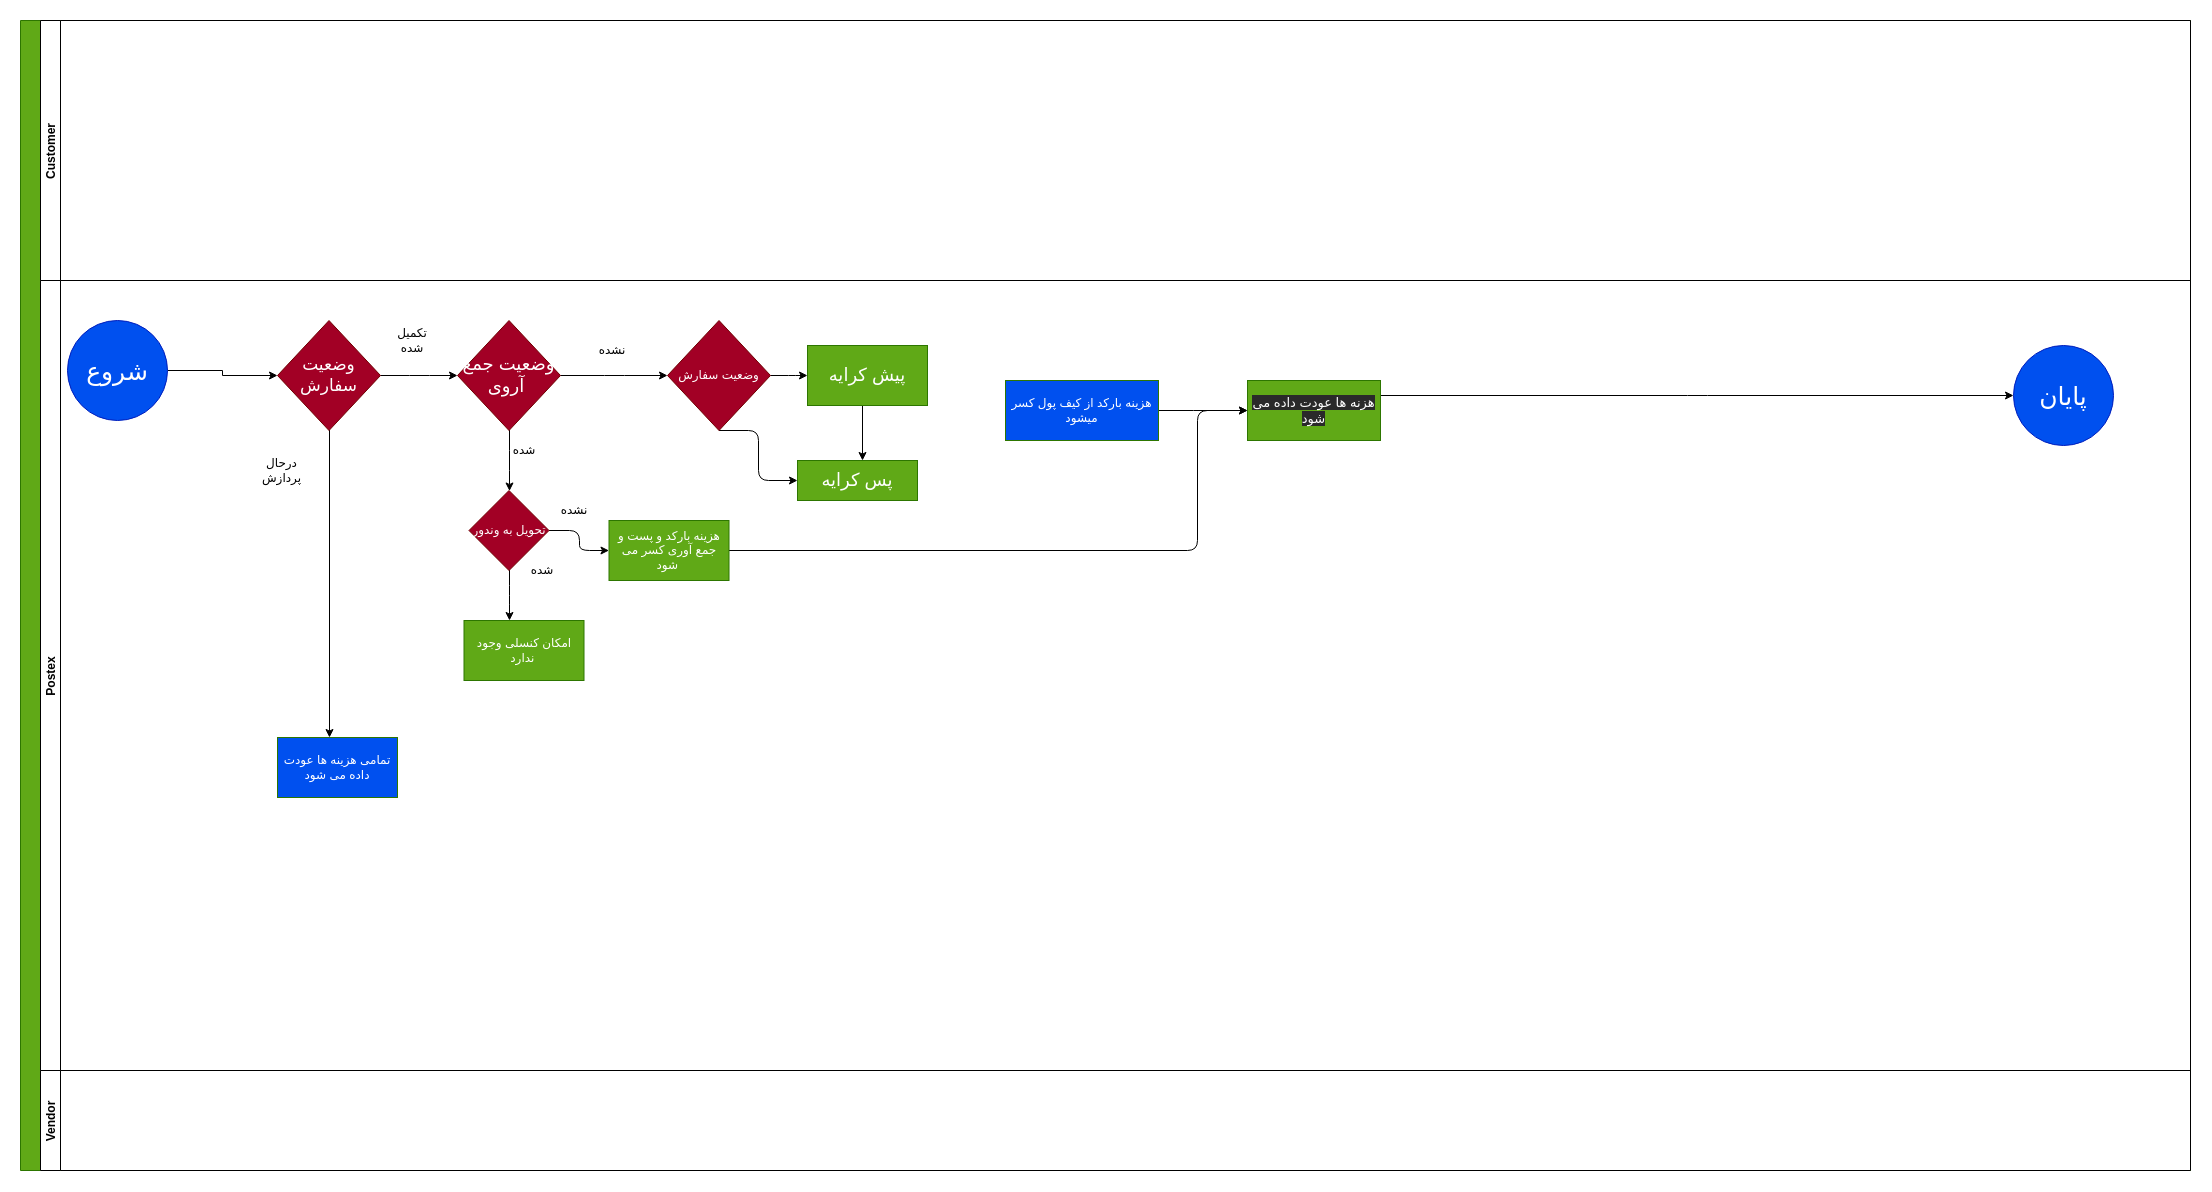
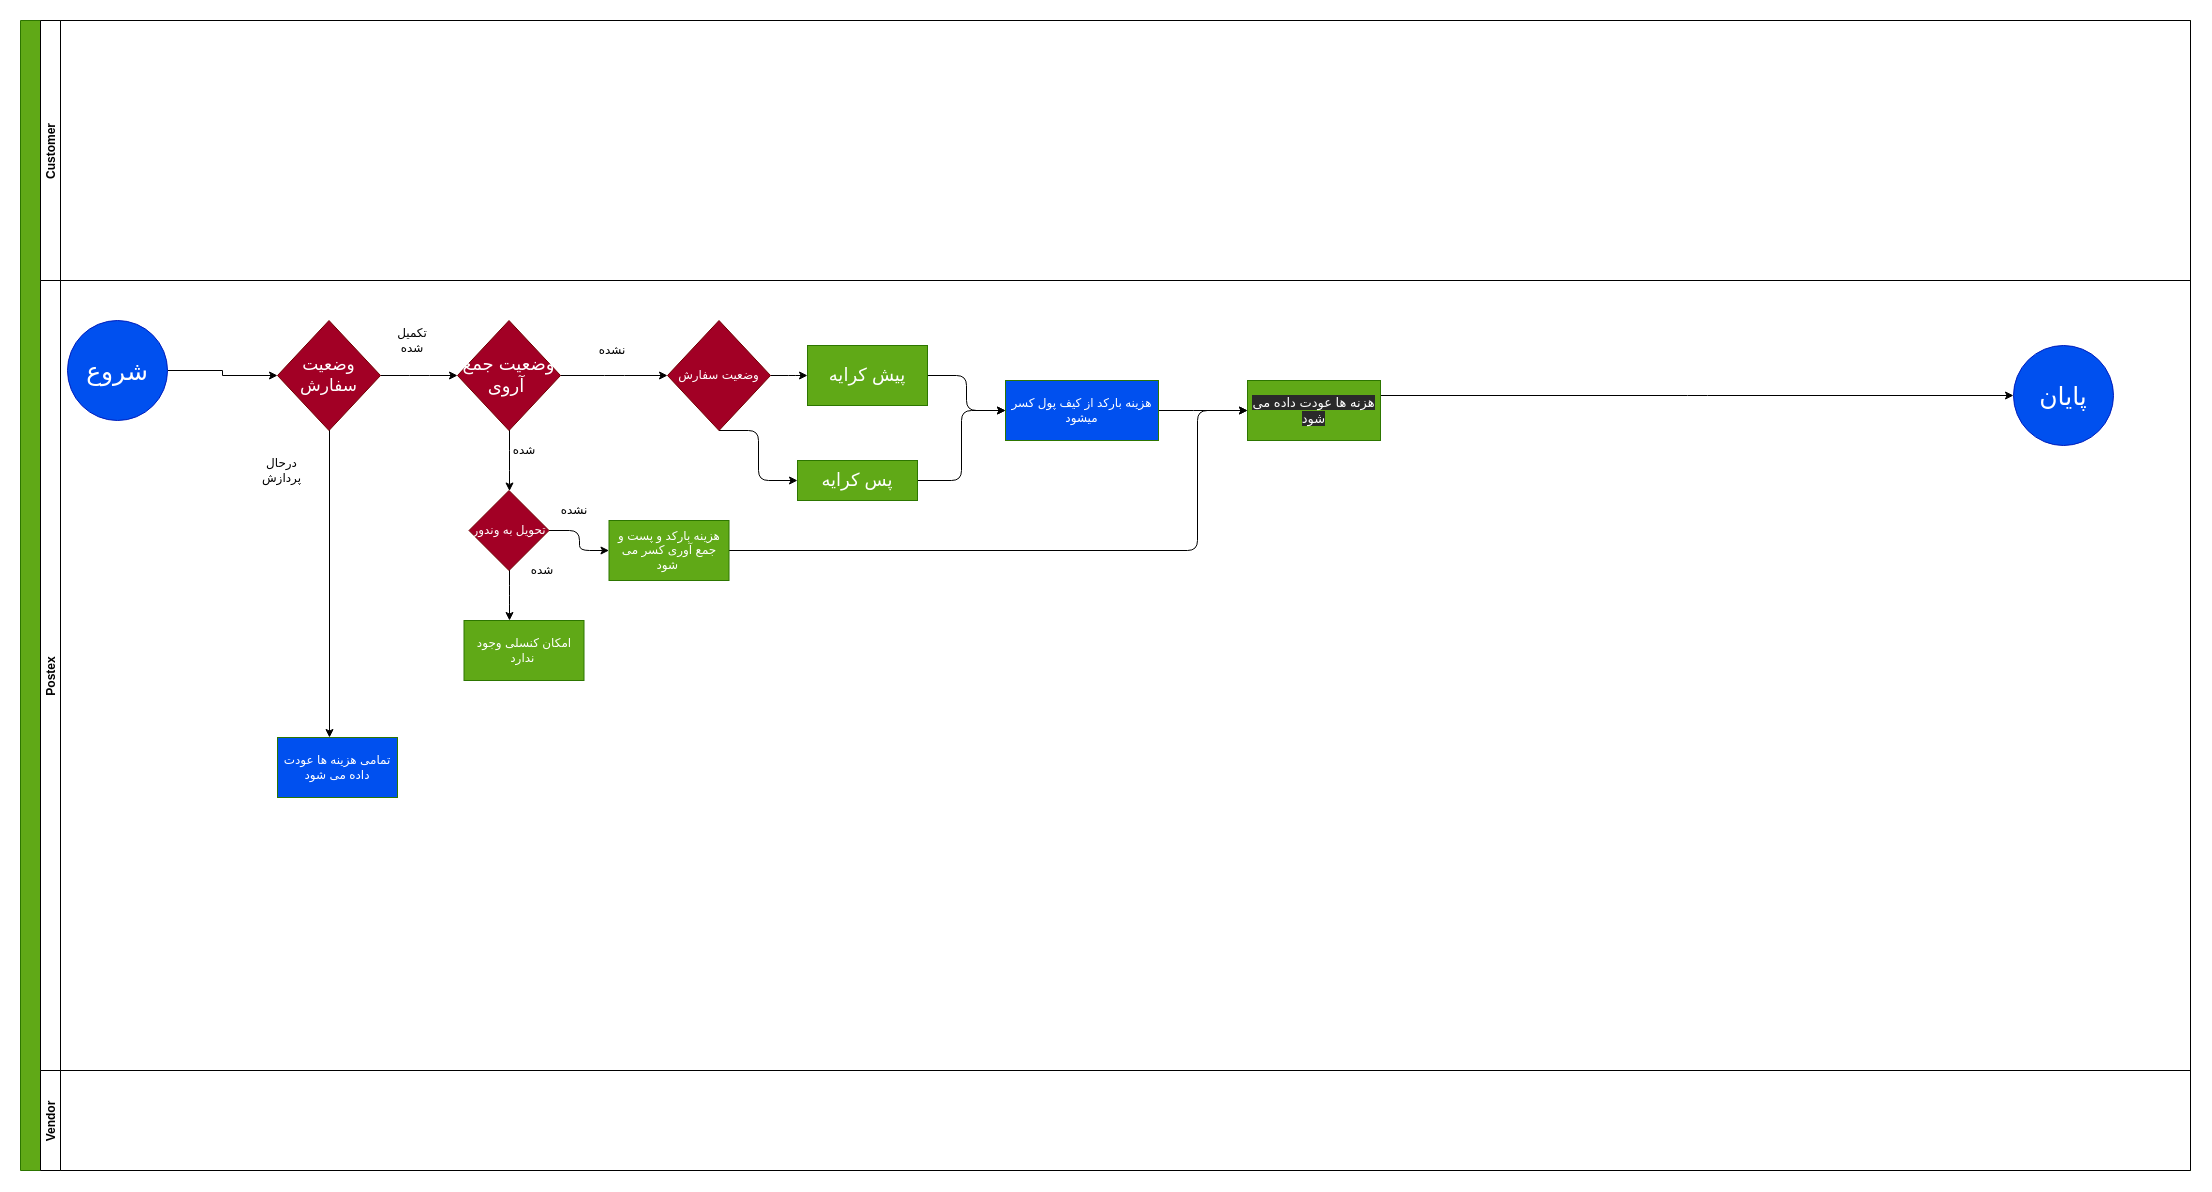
- <mxCell id="21" value="" style="edgeStyle=elbowEdgeStyle;html=1;" parent="4" source="22" target="24" edge="1"><mxGeometry relative="1" as="geometry"><mxPoint x="967" y="95" as="targetPoint" /></mxGeometry></mxCell>
+ <mxCell id="21" value="" style="edgeStyle=elbowEdgeStyle;html=1;entryX=0;entryY=0.5;entryDx=0;entryDy=0;" parent="4" source="22" target="28" edge="1"><mxGeometry relative="1" as="geometry"><mxPoint x="967" y="95" as="targetPoint" /></mxGeometry></mxCell>
+ <mxCell id="23" value="" style="edgeStyle=elbowEdgeStyle;html=1;" parent="4" source="24" target="28" edge="1"><mxGeometry relative="1" as="geometry" /></mxCell>
